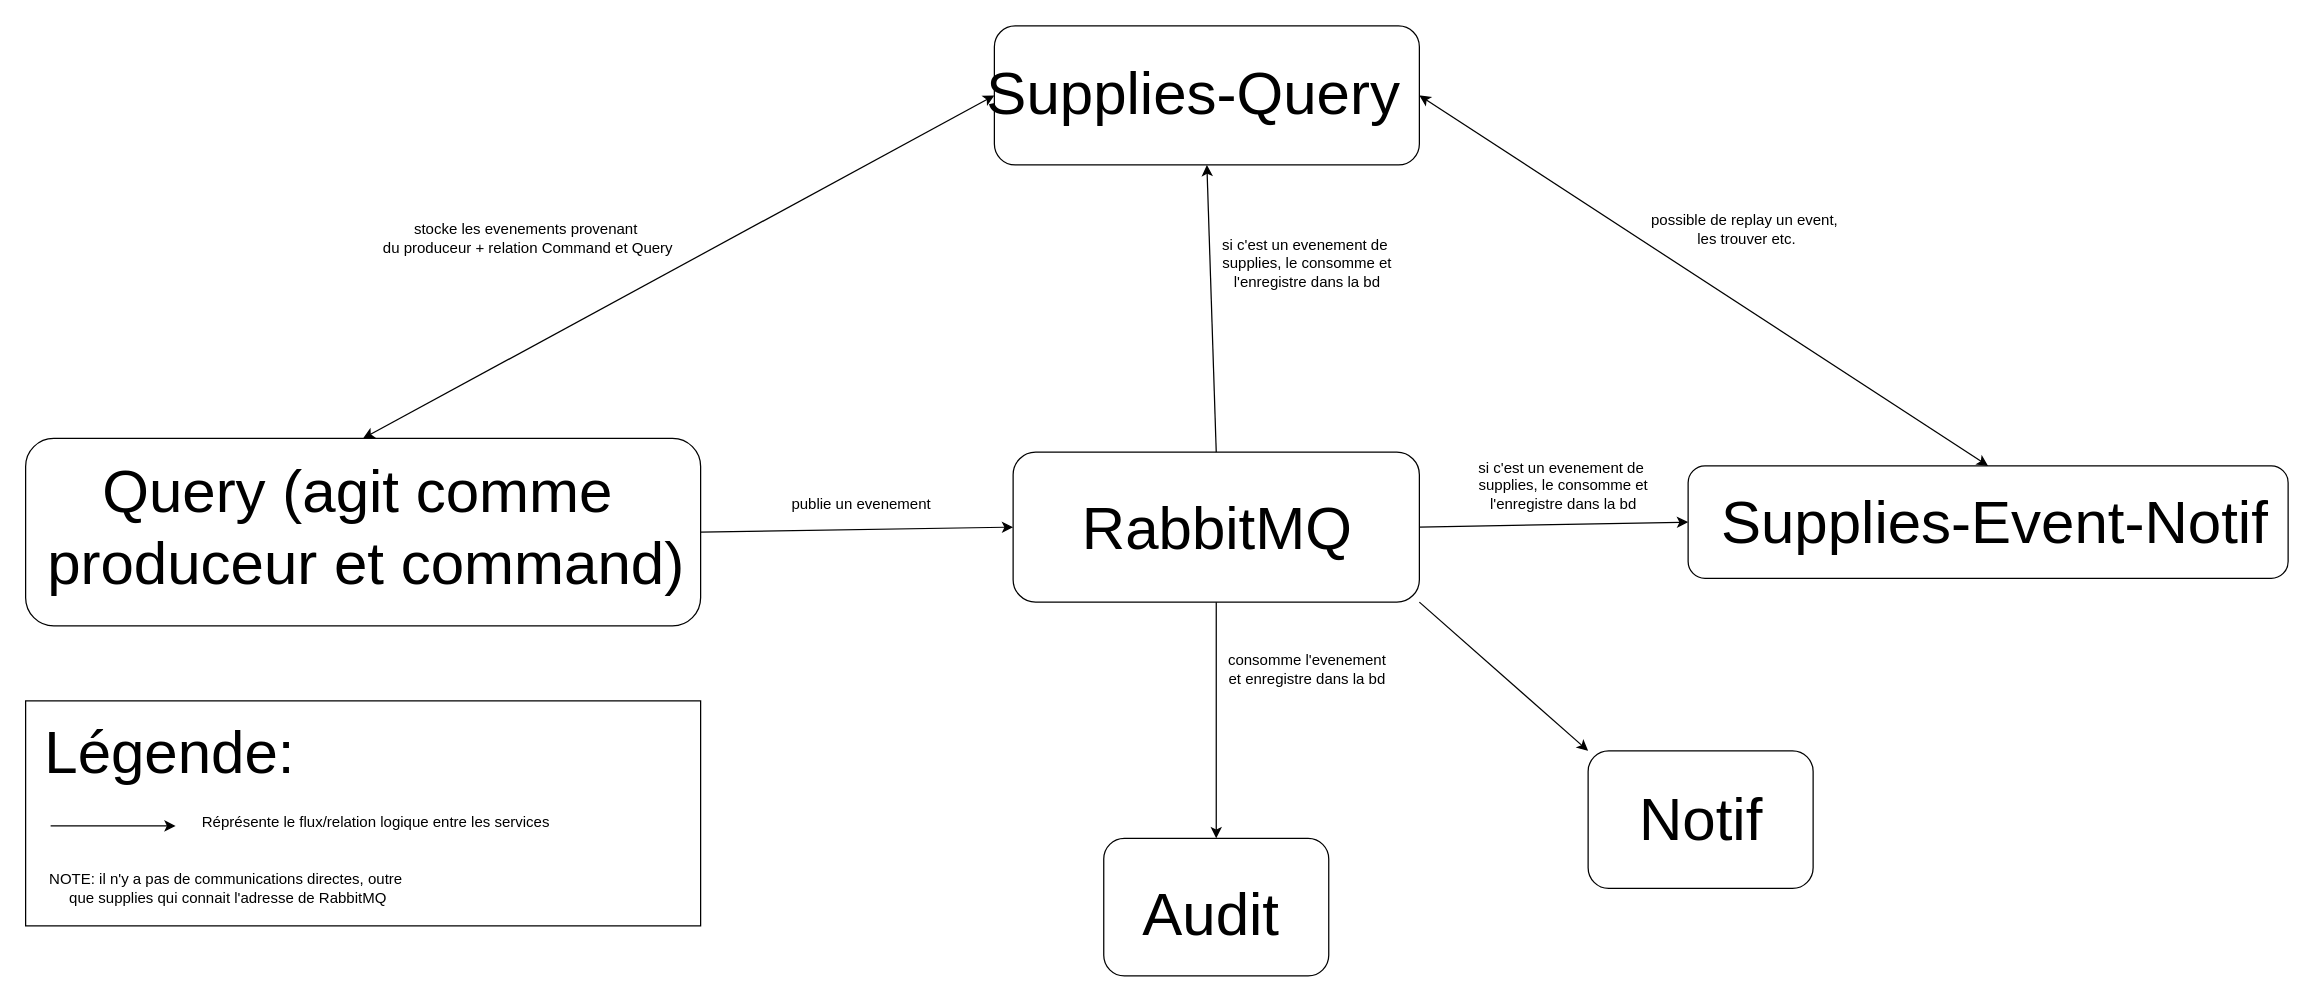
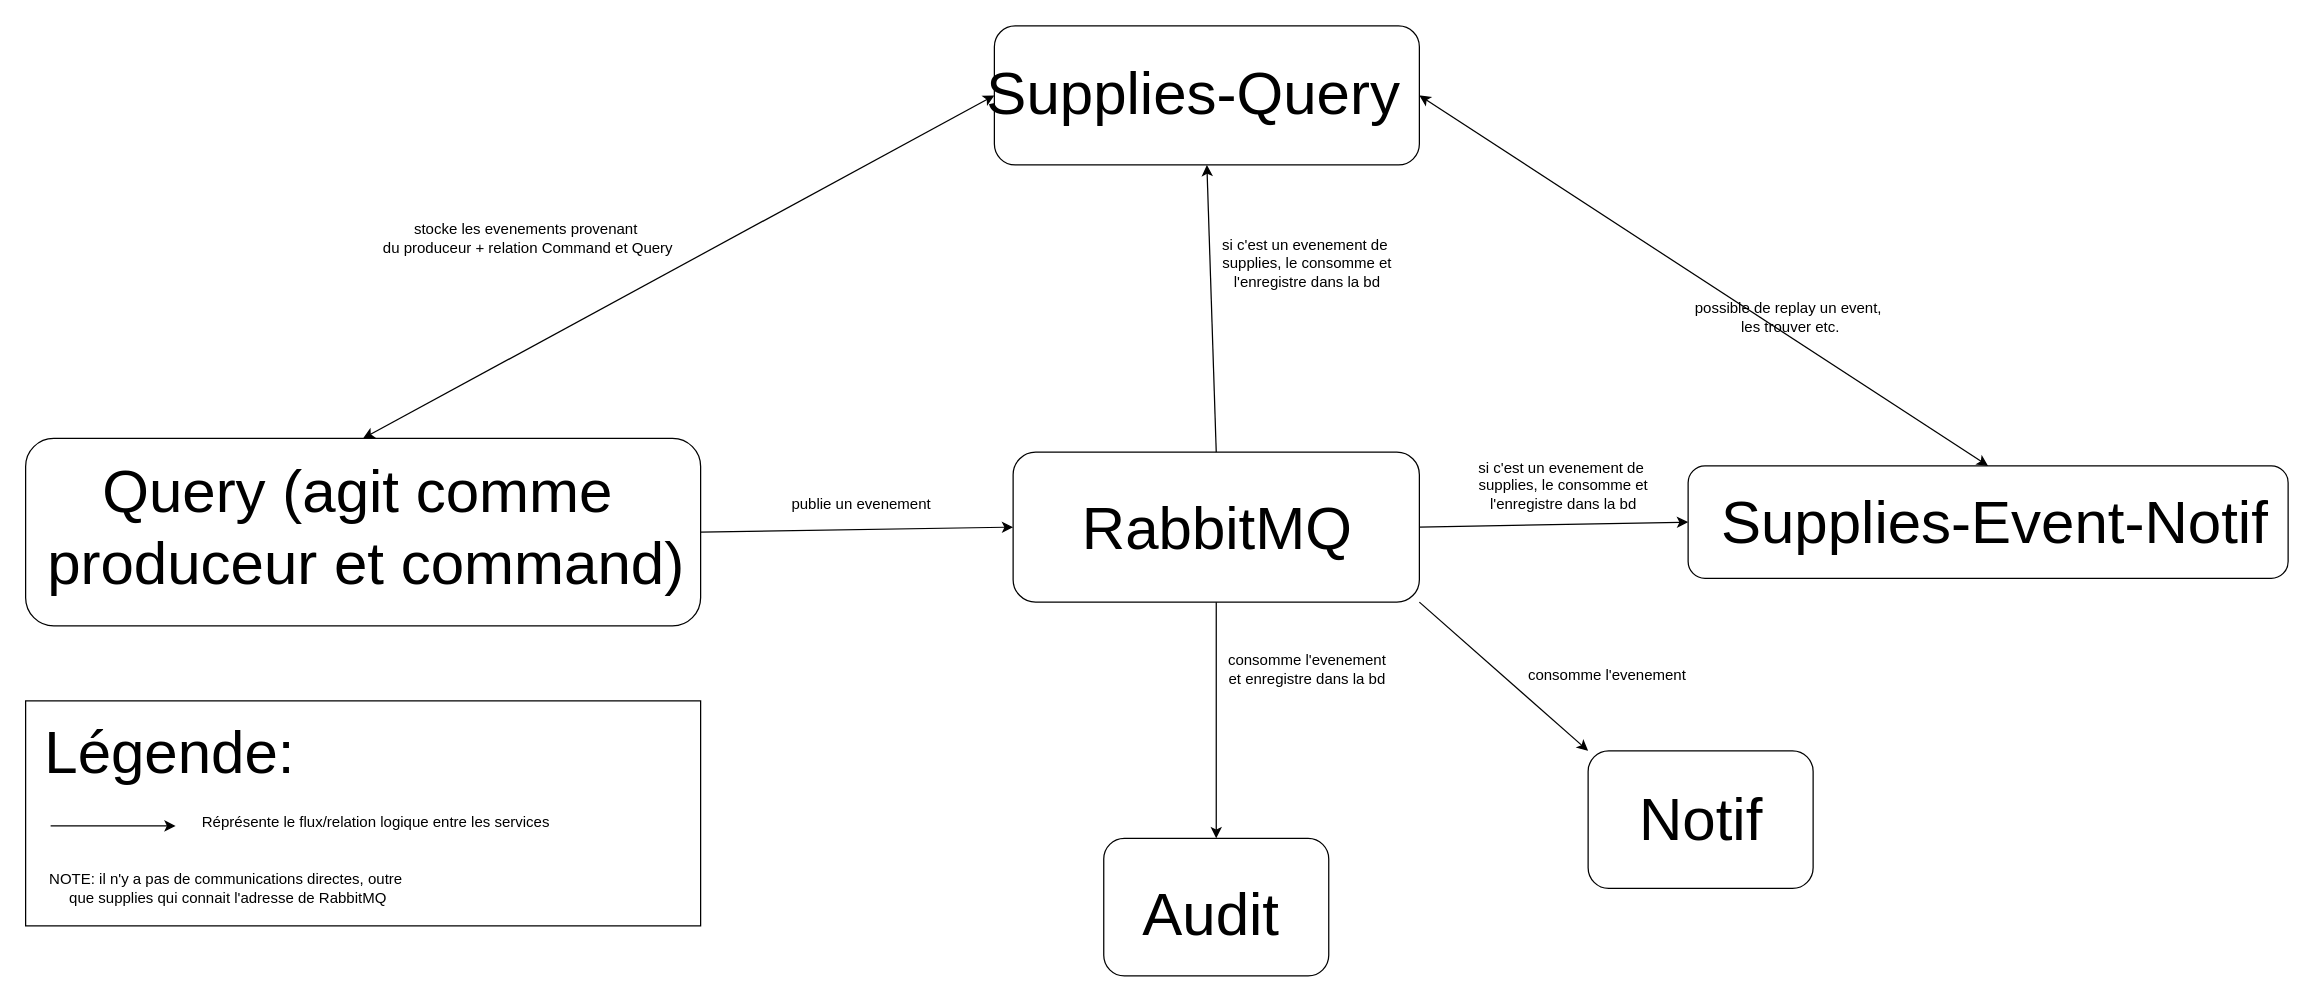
- <mxCell id="21" value="possible de replay un event,&lt;div&gt;&amp;nbsp;les trouver etc.&lt;/div&gt;" style="text;html=1;align=center;verticalAlign=middle;resizable=0;points=[];autosize=1;strokeColor=none;fillColor=none;" parent="1" vertex="1"><mxGeometry x="1310" y="163" width="170" height="40" as="geometry" /></mxCell>
+ <mxCell id="21" value="possible de replay un event,&lt;div&gt;&amp;nbsp;les trouver etc.&lt;/div&gt;" style="text;html=1;align=center;verticalAlign=middle;resizable=0;points=[];autosize=1;strokeColor=none;fillColor=none;" parent="1" vertex="1"><mxGeometry x="1345" y="233" width="170" height="40" as="geometry" /></mxCell>
+ <mxCell id="27" value="consomme l'evenement" style="text;html=1;align=center;verticalAlign=middle;resizable=0;points=[];autosize=1;strokeColor=none;fillColor=none;" parent="1" vertex="1"><mxGeometry x="1210" y="525" width="150" height="30" as="geometry" /></mxCell>
